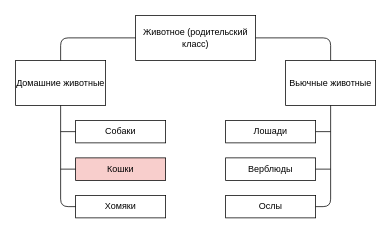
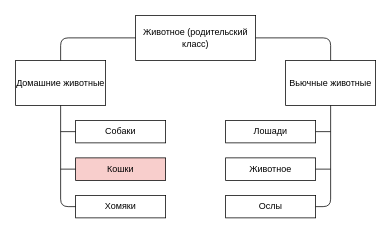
- <mxCell id="9" value="Верблюды" style="rounded=0;whiteSpace=wrap;html=1;" vertex="1" parent="1"><mxGeometry x="300" y="210" width="120" height="30" as="geometry" /></mxCell>
+ <mxCell id="9" value="Животное" style="rounded=0;whiteSpace=wrap;html=1;" vertex="1" parent="1"><mxGeometry x="300" y="210" width="120" height="30" as="geometry" /></mxCell>
